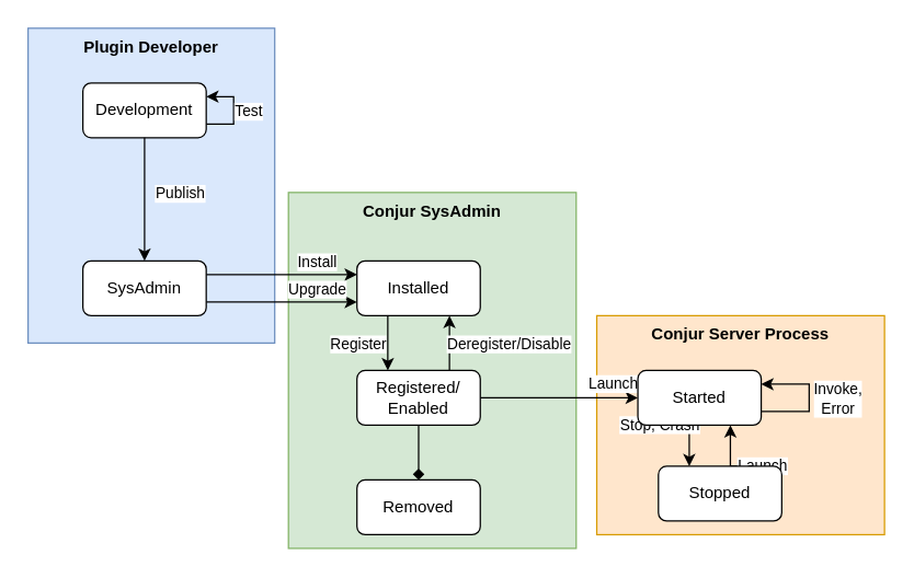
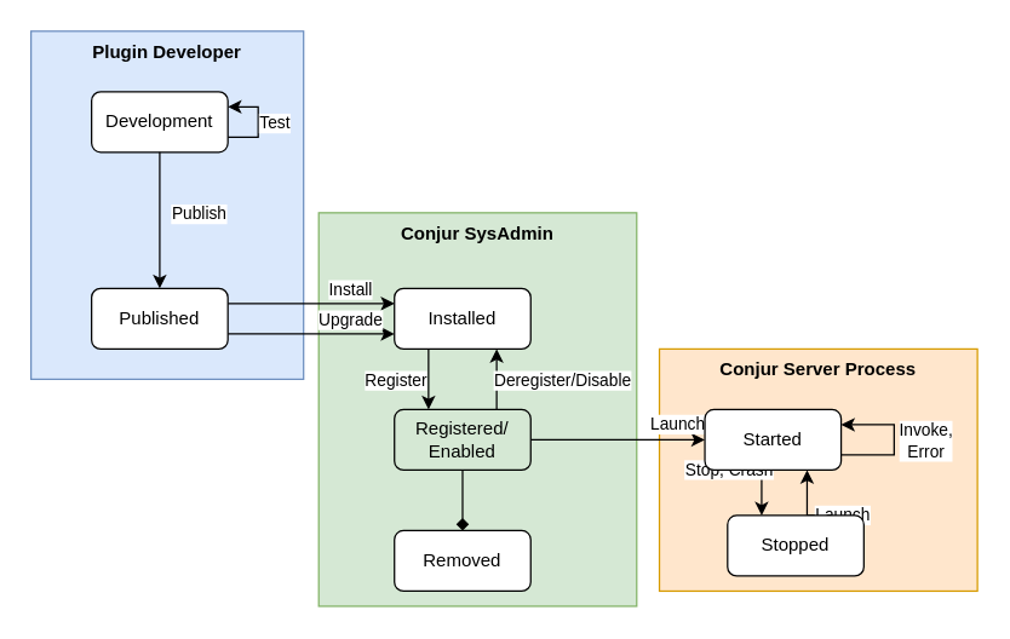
- <mxCell id="12" value="SysAdmin" style="rounded=1;whiteSpace=wrap;html=1;" vertex="1" parent="1"><mxGeometry x="60" y="190" width="90" height="40" as="geometry" /></mxCell>
+ <mxCell id="12" value="Published" style="rounded=1;whiteSpace=wrap;html=1;" vertex="1" parent="1"><mxGeometry x="60" y="190" width="90" height="40" as="geometry" /></mxCell>
- <mxCell id="22" value="Registered/&lt;br&gt;Enabled" style="rounded=1;whiteSpace=wrap;html=1;" vertex="1" parent="1"><mxGeometry x="260" y="270" width="90" height="40" as="geometry" /></mxCell>
+ <mxCell id="22" value="Registered/&lt;br&gt;Enabled" style="rounded=1;whiteSpace=wrap;html=1;fillColor=#d5e8d4;" vertex="1" parent="1"><mxGeometry x="260" y="270" width="90" height="40" as="geometry" /></mxCell>
